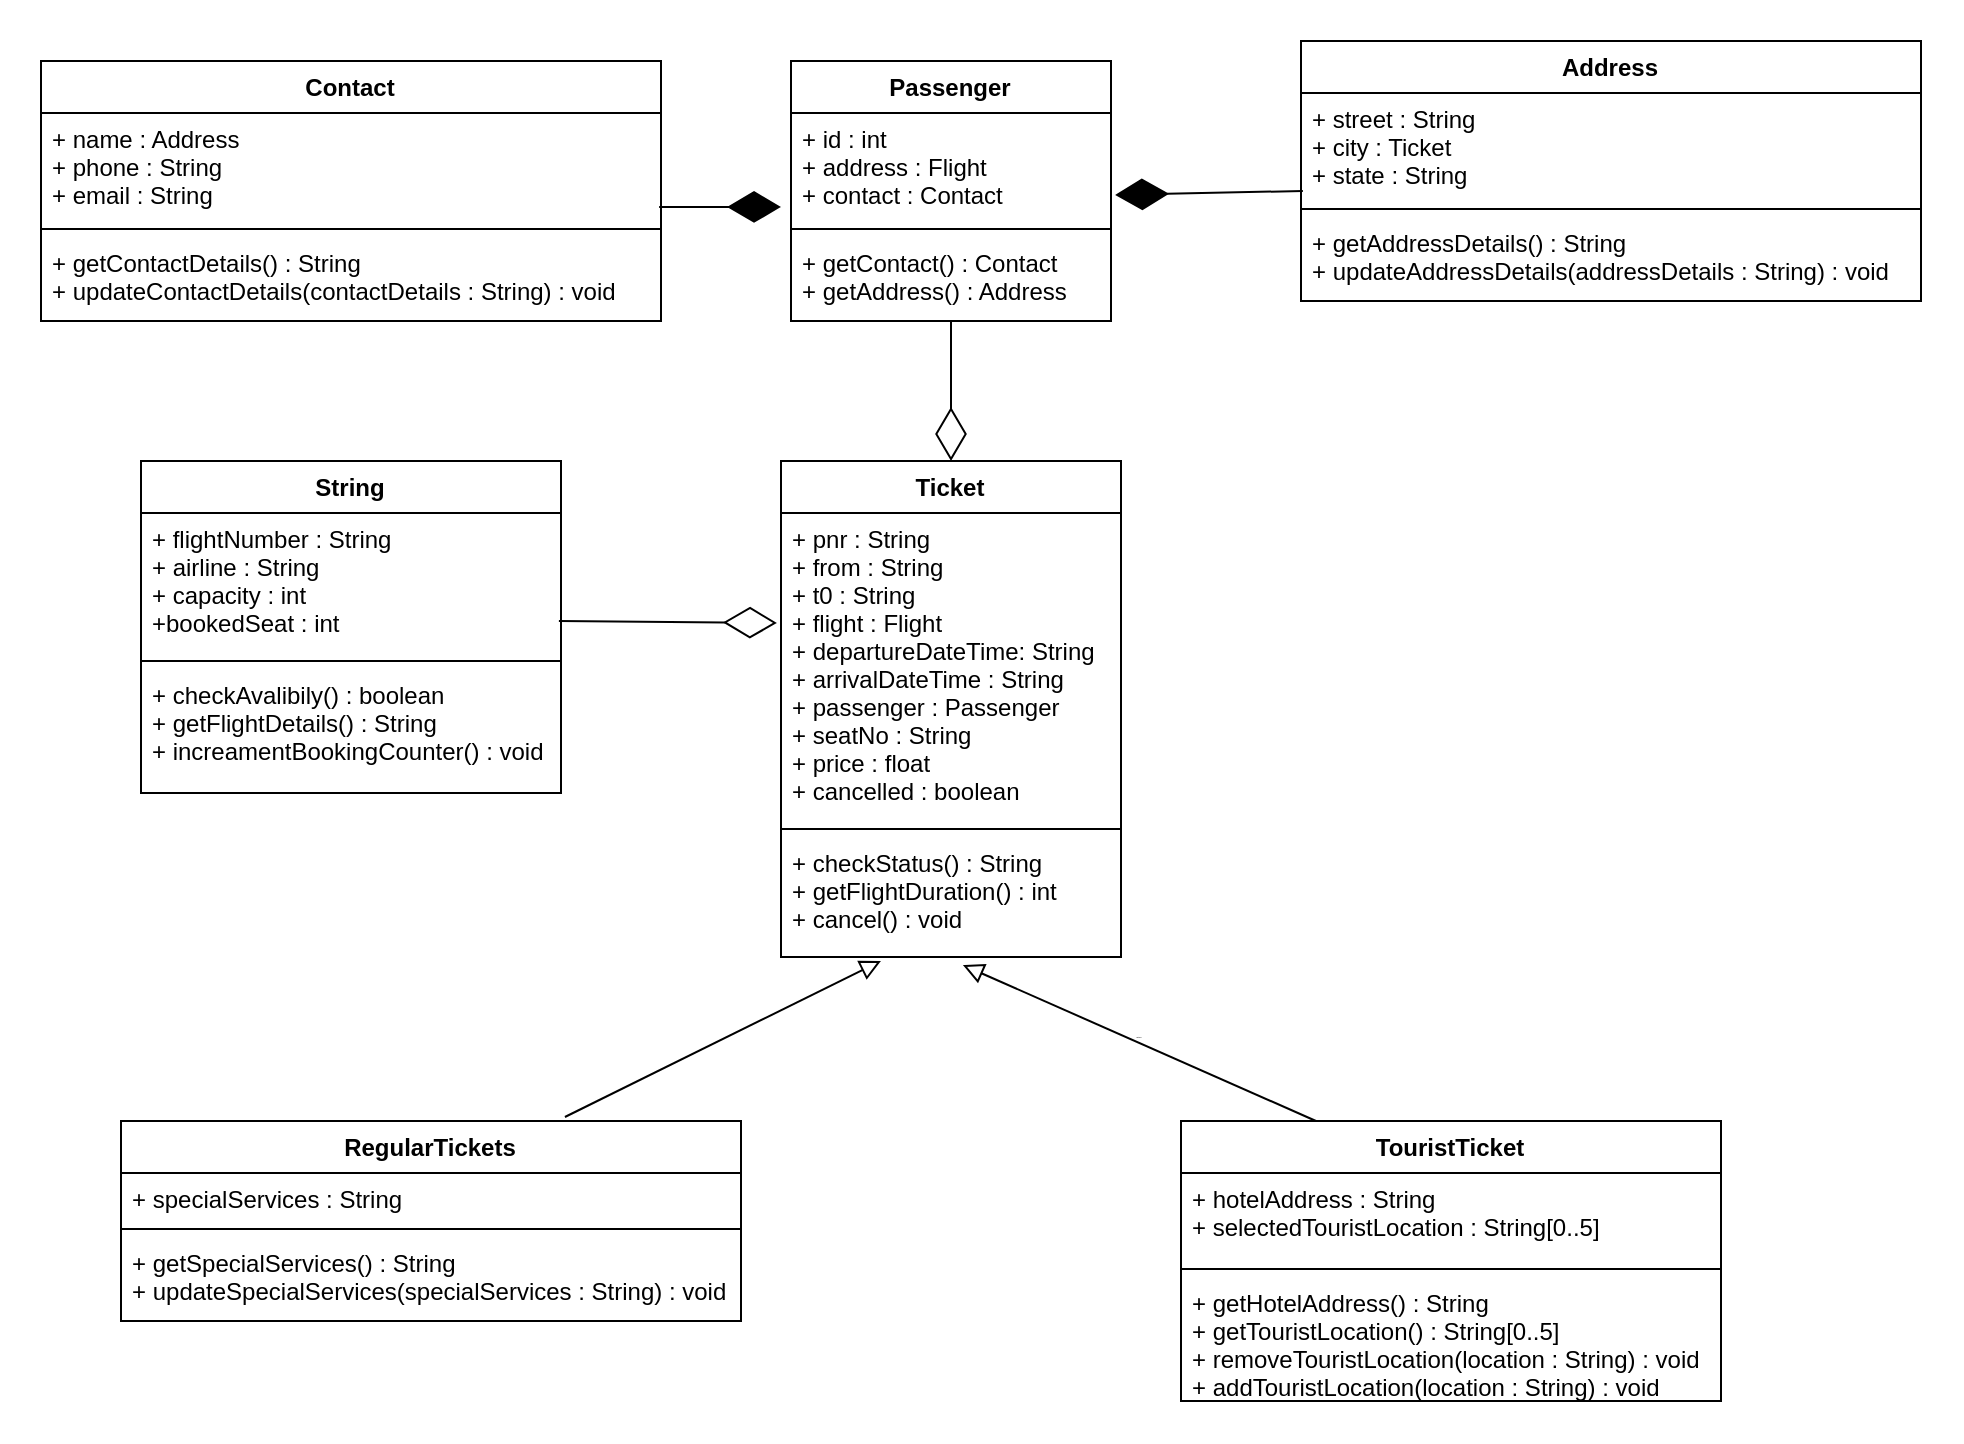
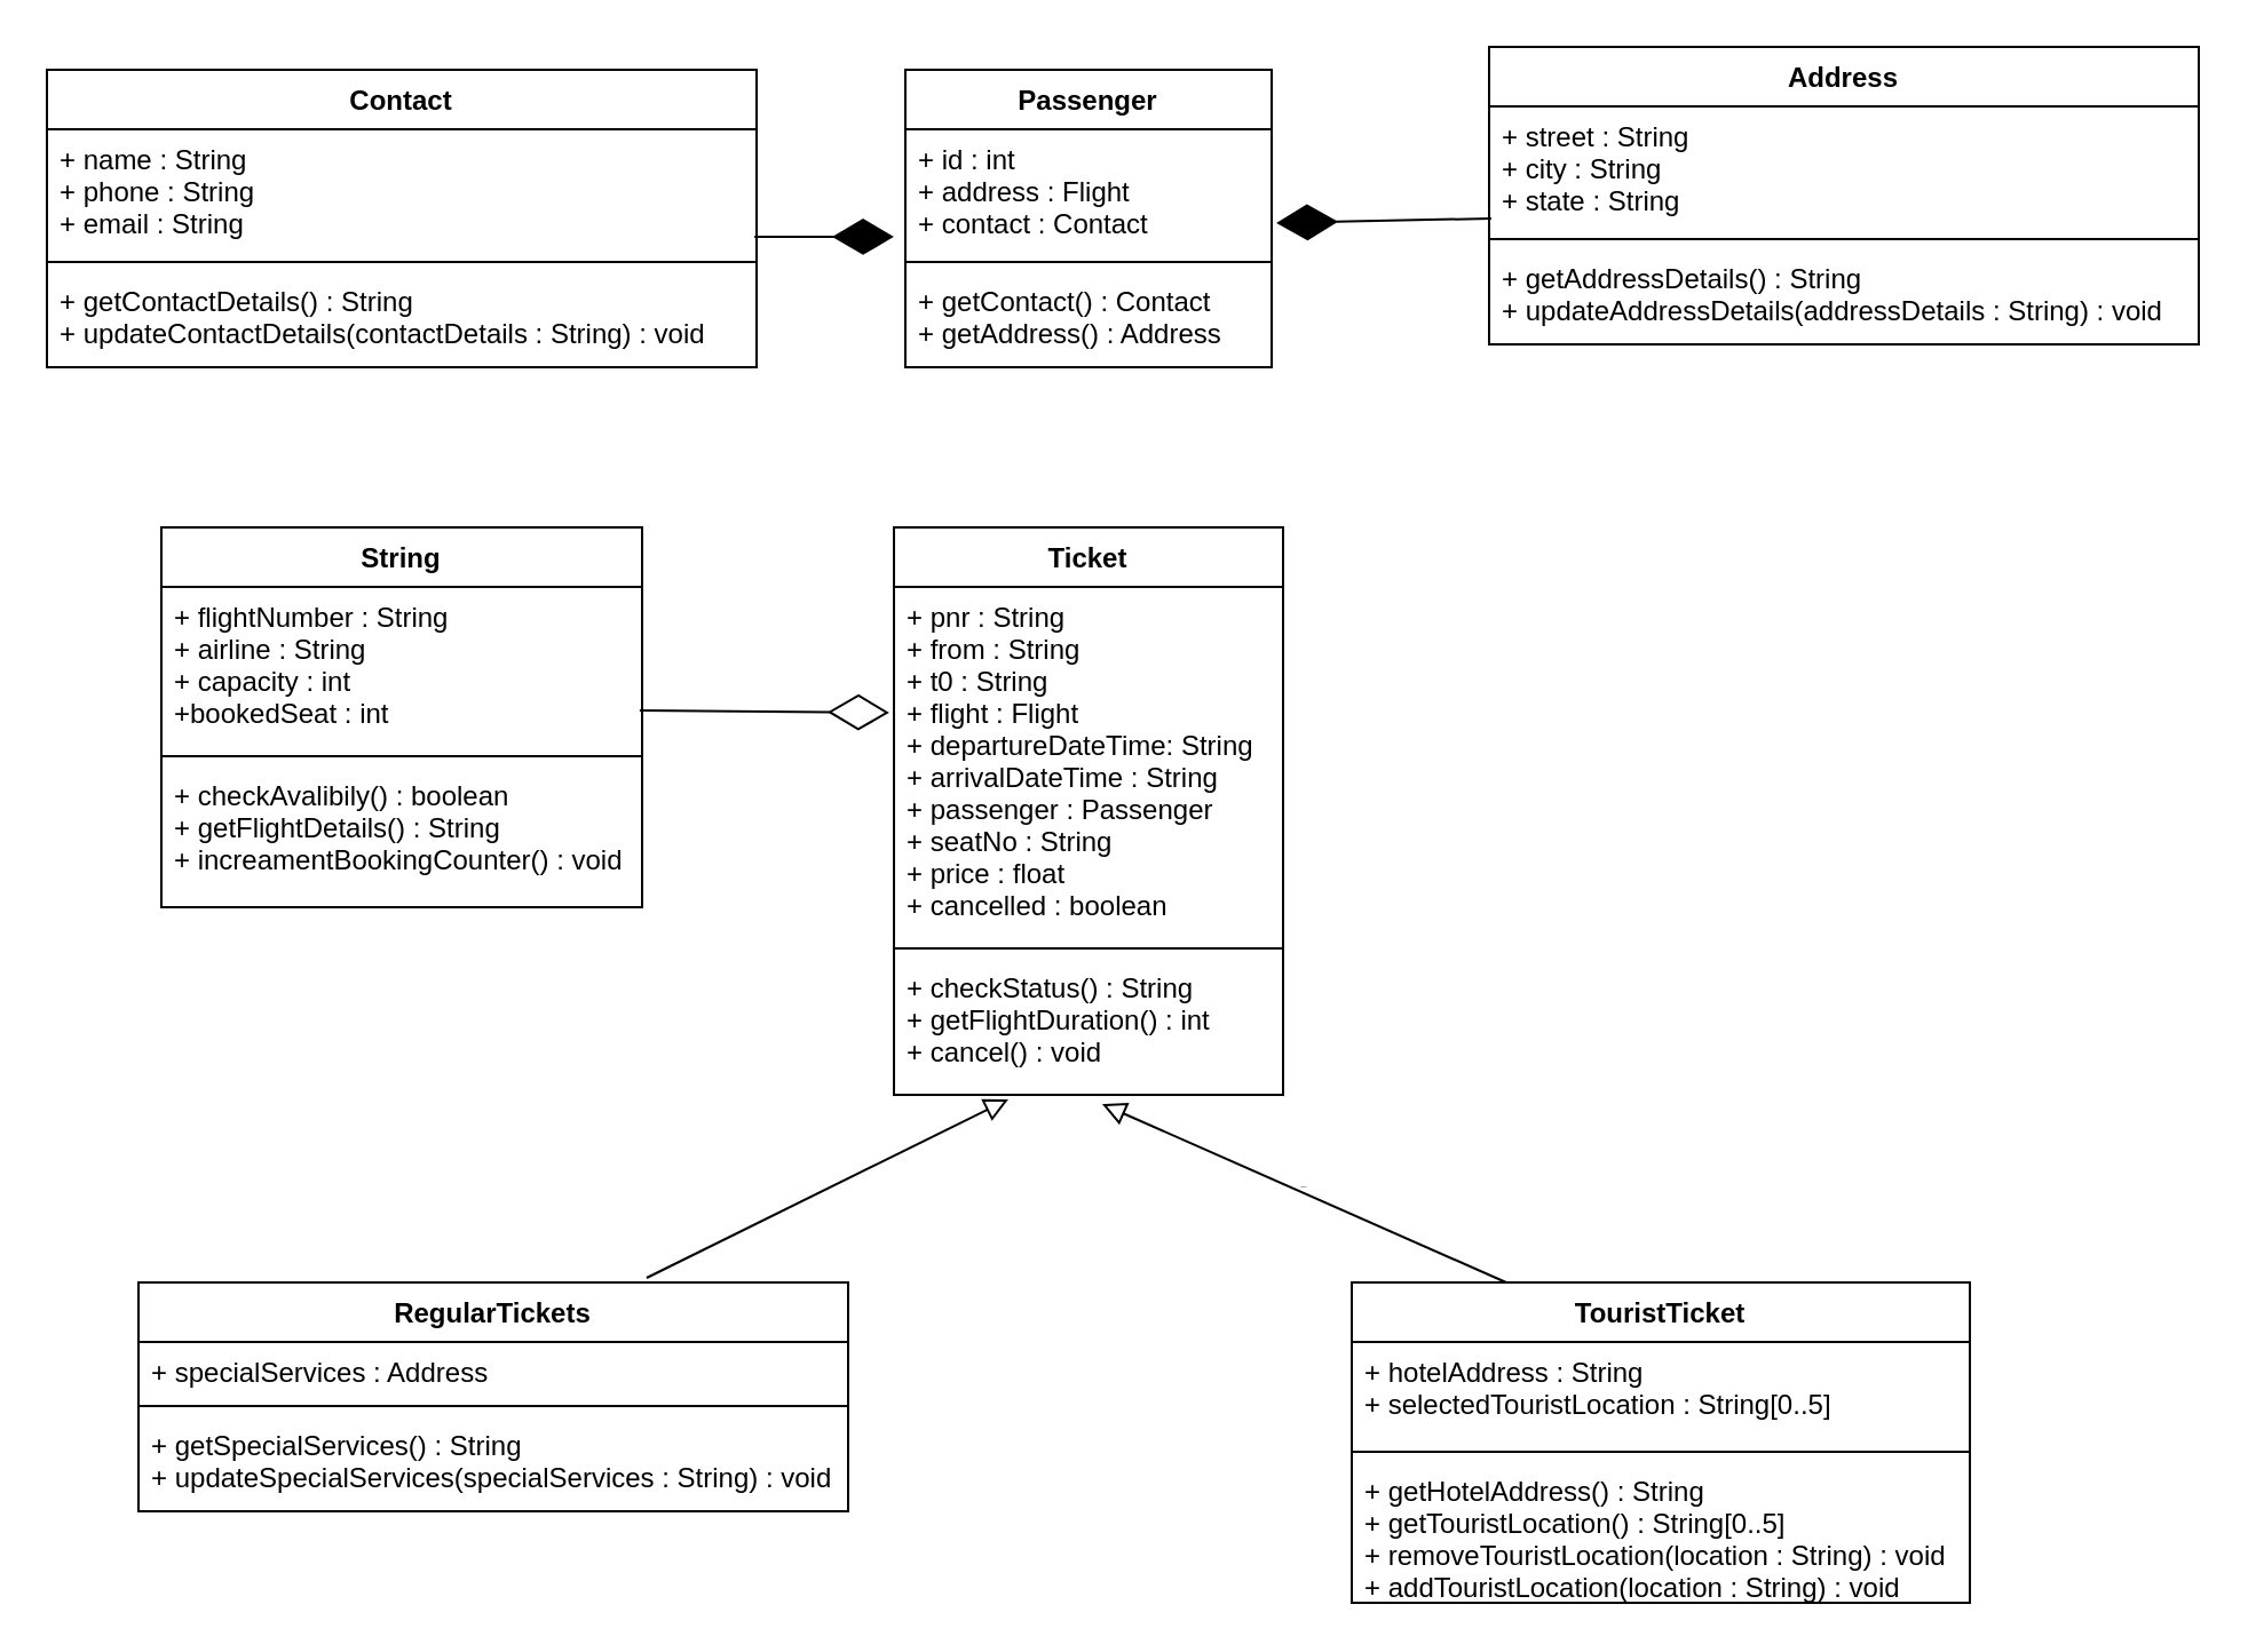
- <mxCell id="11" value="+ street : String&#10;+ city : Ticket&#10;+ state : String" style="text;strokeColor=none;fillColor=none;align=left;verticalAlign=top;spacingLeft=4;spacingRight=4;overflow=hidden;rotatable=0;points=[[0,0.5],[1,0.5]];portConstraint=eastwest;" vertex="1" parent="10"><mxGeometry y="26" width="310" height="54" as="geometry" /></mxCell>
+ <mxCell id="11" value="+ street : String&#10;+ city : String&#10;+ state : String" style="text;strokeColor=none;fillColor=none;align=left;verticalAlign=top;spacingLeft=4;spacingRight=4;overflow=hidden;rotatable=0;points=[[0,0.5],[1,0.5]];portConstraint=eastwest;" vertex="1" parent="10"><mxGeometry y="26" width="310" height="54" as="geometry" /></mxCell>
- <mxCell id="19" value="+ name : Address&#10;+ phone : String&#10;+ email : String" style="text;strokeColor=none;fillColor=none;align=left;verticalAlign=top;spacingLeft=4;spacingRight=4;overflow=hidden;rotatable=0;points=[[0,0.5],[1,0.5]];portConstraint=eastwest;" vertex="1" parent="18"><mxGeometry y="26" width="310" height="54" as="geometry" /></mxCell>
+ <mxCell id="19" value="+ name : String&#10;+ phone : String&#10;+ email : String" style="text;strokeColor=none;fillColor=none;align=left;verticalAlign=top;spacingLeft=4;spacingRight=4;overflow=hidden;rotatable=0;points=[[0,0.5],[1,0.5]];portConstraint=eastwest;" vertex="1" parent="18"><mxGeometry y="26" width="310" height="54" as="geometry" /></mxCell>
- <mxCell id="33" value="" style="endArrow=diamondThin;endFill=0;endSize=24;html=1;fontSize=6;fontColor=#000000;" edge="1" parent="1" source="17" target="2"><mxGeometry width="160" relative="1" as="geometry"><mxPoint x="360" y="220" as="sourcePoint" /><mxPoint x="520" y="220" as="targetPoint" /></mxGeometry></mxCell>
- <mxCell id="23" value="+ specialServices : String&#10;" style="text;strokeColor=none;fillColor=none;align=left;verticalAlign=top;spacingLeft=4;spacingRight=4;overflow=hidden;rotatable=0;points=[[0,0.5],[1,0.5]];portConstraint=eastwest;" vertex="1" parent="22"><mxGeometry y="26" width="310" height="24" as="geometry" /></mxCell>
+ <mxCell id="23" value="+ specialServices : Address&#10;" style="text;strokeColor=none;fillColor=none;align=left;verticalAlign=top;spacingLeft=4;spacingRight=4;overflow=hidden;rotatable=0;points=[[0,0.5],[1,0.5]];portConstraint=eastwest;" vertex="1" parent="22"><mxGeometry y="26" width="310" height="24" as="geometry" /></mxCell>
